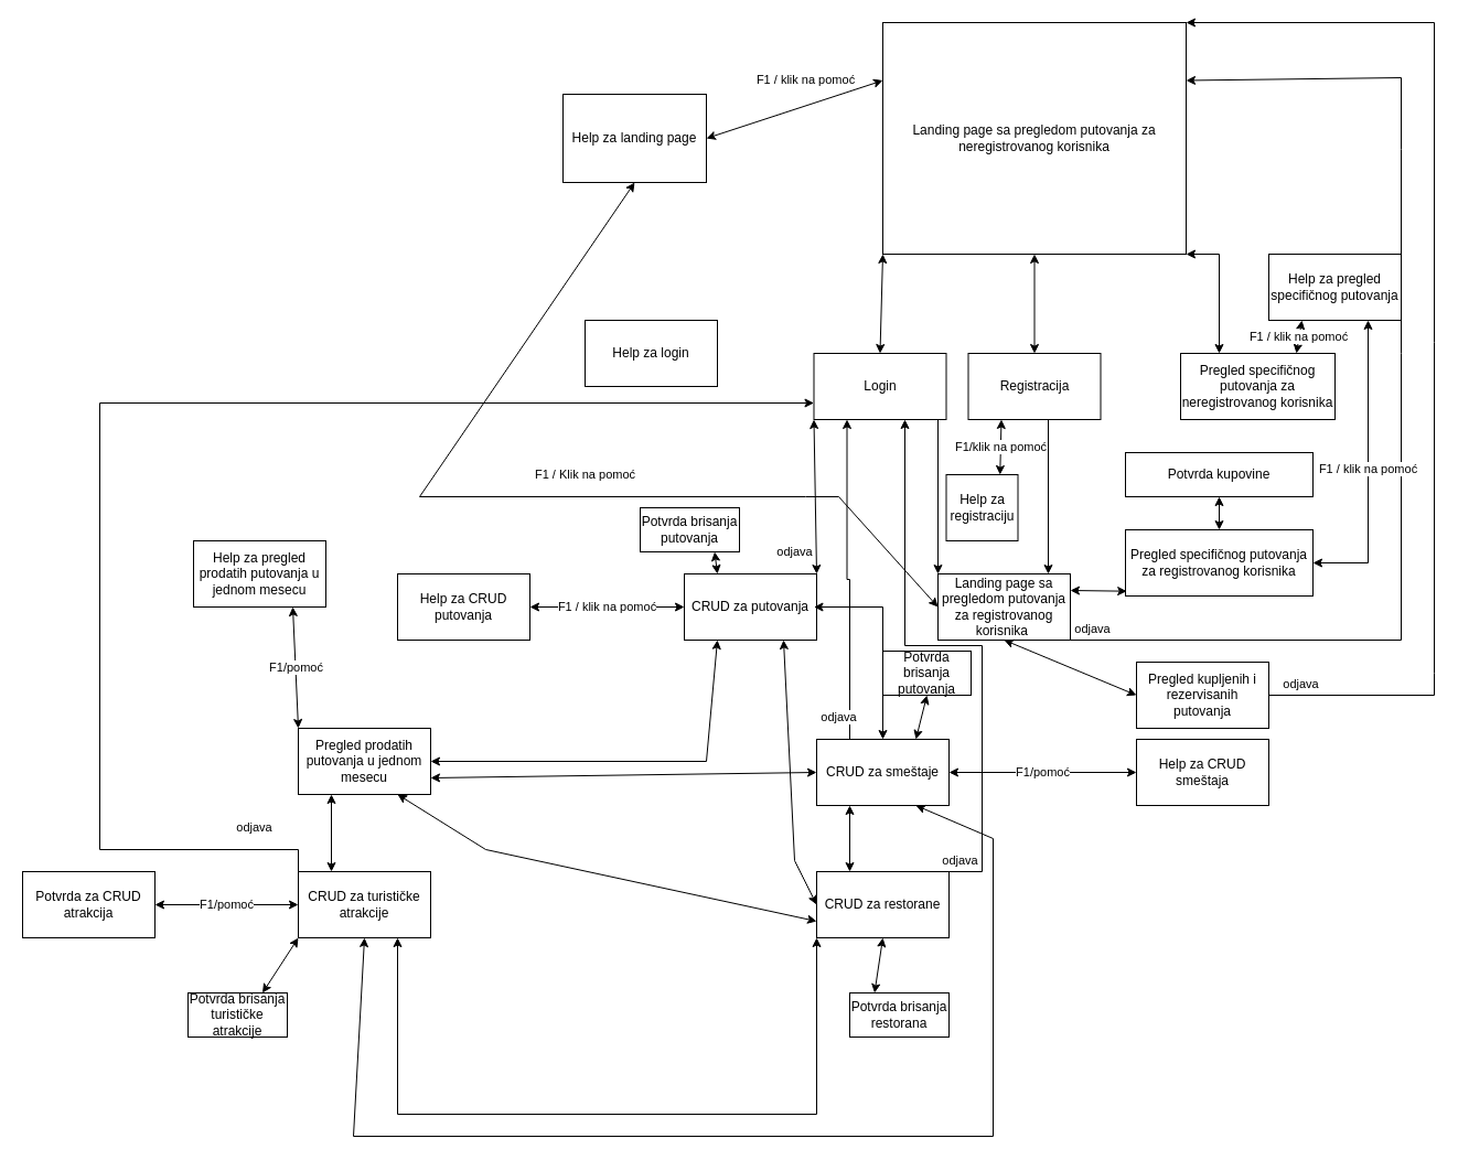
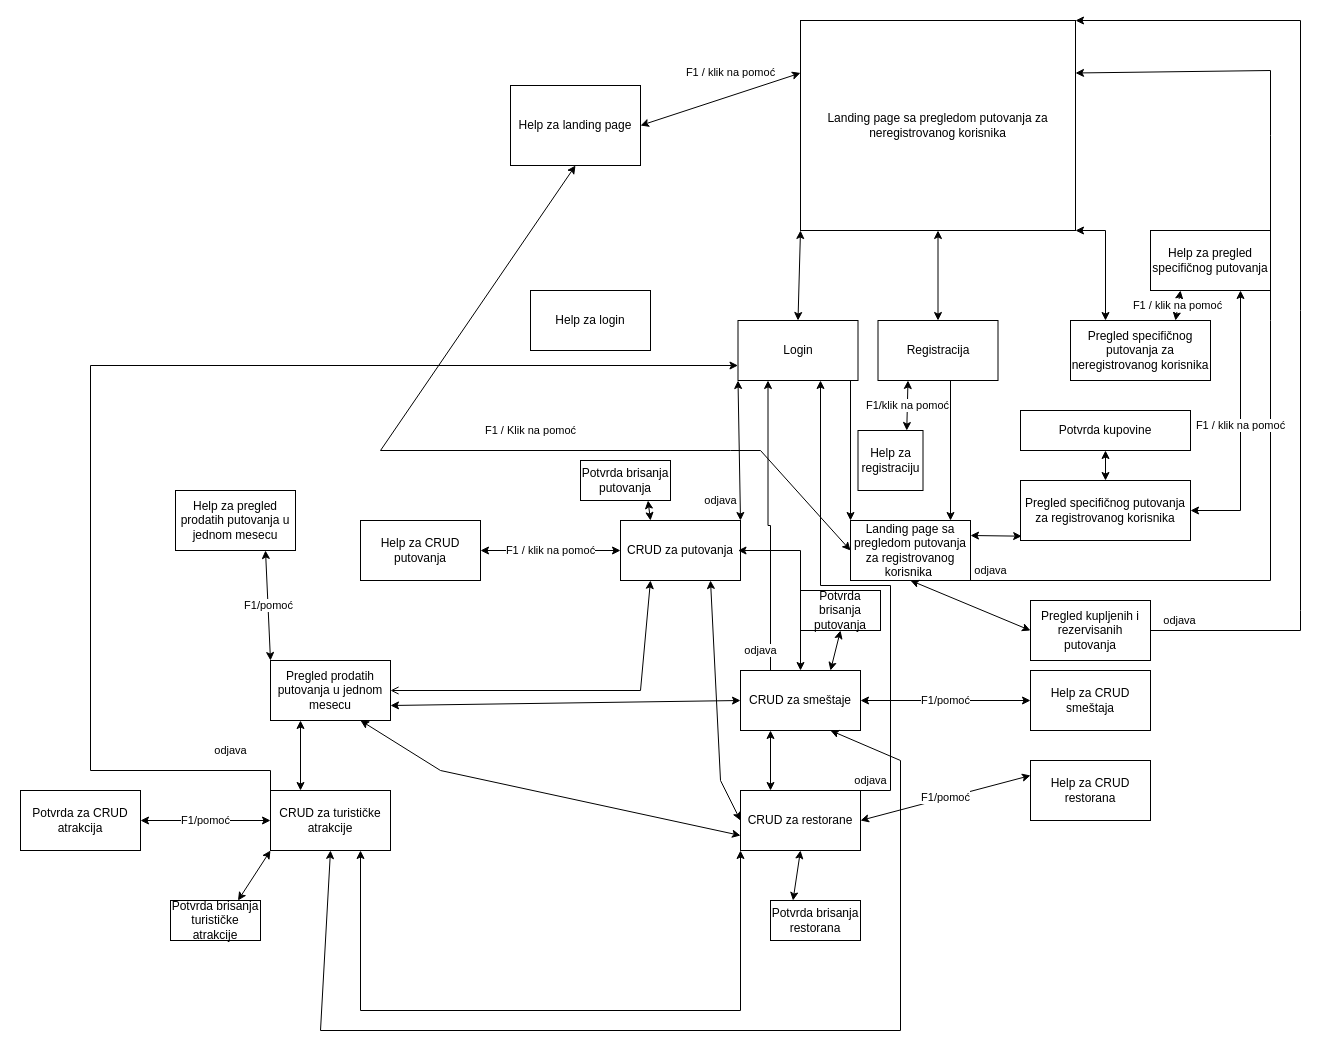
- <mxCell id="27" value="" style="endArrow=classic;startArrow=classic;html=1;rounded=0;exitX=0.25;exitY=1;exitDx=0;exitDy=0;entryX=1;entryY=0.5;entryDx=0;entryDy=0;" parent="1" source="24" target="19" edge="1"><mxGeometry width="50" height="50" relative="1" as="geometry"><mxPoint x="662.5" y="610" as="sourcePoint" /><mxPoint x="950" y="730" as="targetPoint" /><Array as="points"><mxPoint x="640" y="690" /></Array></mxGeometry></mxCell>
+ <mxCell id="27" value="" style="endArrow=open;startArrow=classic;html=1;rounded=0;exitX=0.25;exitY=1;exitDx=0;exitDy=0;entryX=1;entryY=0.5;entryDx=0;entryDy=0;" parent="1" source="24" target="19" edge="1"><mxGeometry width="50" height="50" relative="1" as="geometry"><mxPoint x="662.5" y="610" as="sourcePoint" /><mxPoint x="950" y="730" as="targetPoint" /><Array as="points"><mxPoint x="640" y="690" /></Array></mxGeometry></mxCell>
+ <mxCell id="43" value="Help za CRUD restorana" style="rounded=0;whiteSpace=wrap;html=1;" vertex="1" parent="1"><mxGeometry x="1030" y="760" width="120" height="60" as="geometry" /></mxCell>
+ <mxCell id="48" value="F1/pomoć" style="endArrow=classic;startArrow=classic;html=1;rounded=0;exitX=1;exitY=0.5;exitDx=0;exitDy=0;entryX=0;entryY=0.25;entryDx=0;entryDy=0;" edge="1" parent="1" source="26" target="43"><mxGeometry width="50" height="50" relative="1" as="geometry"><mxPoint x="960" y="710" as="sourcePoint" /><mxPoint x="1010" y="660" as="targetPoint" /></mxGeometry></mxCell>
